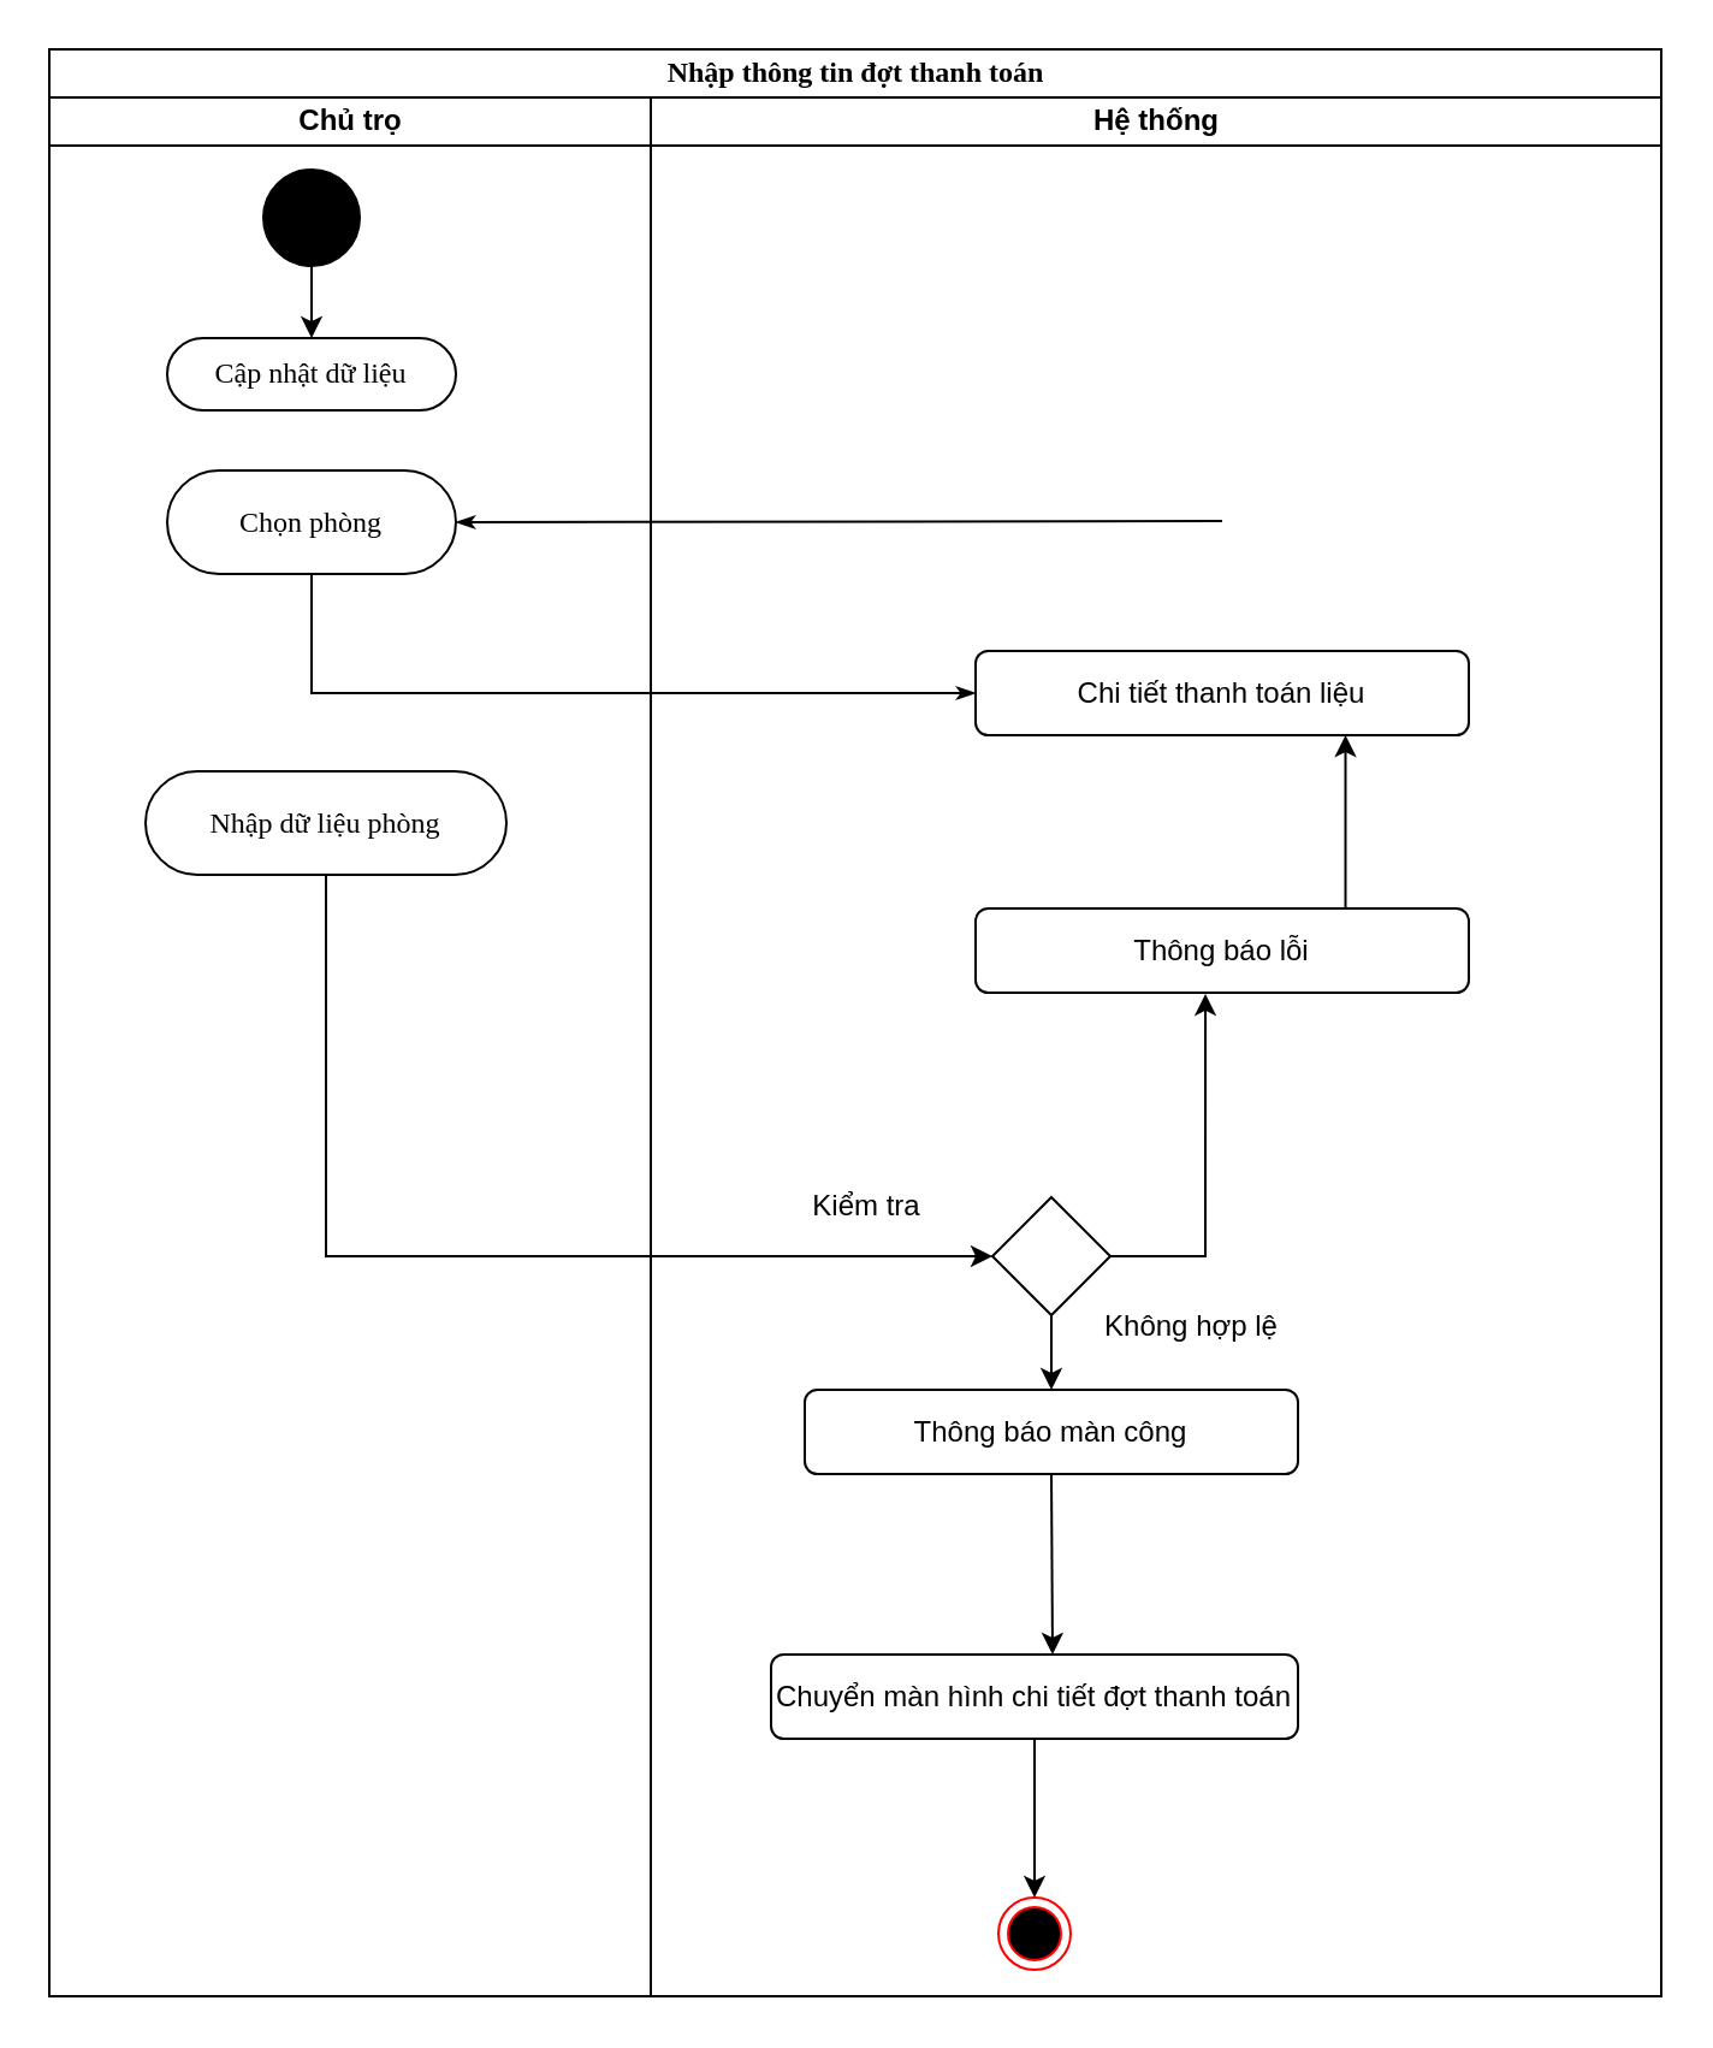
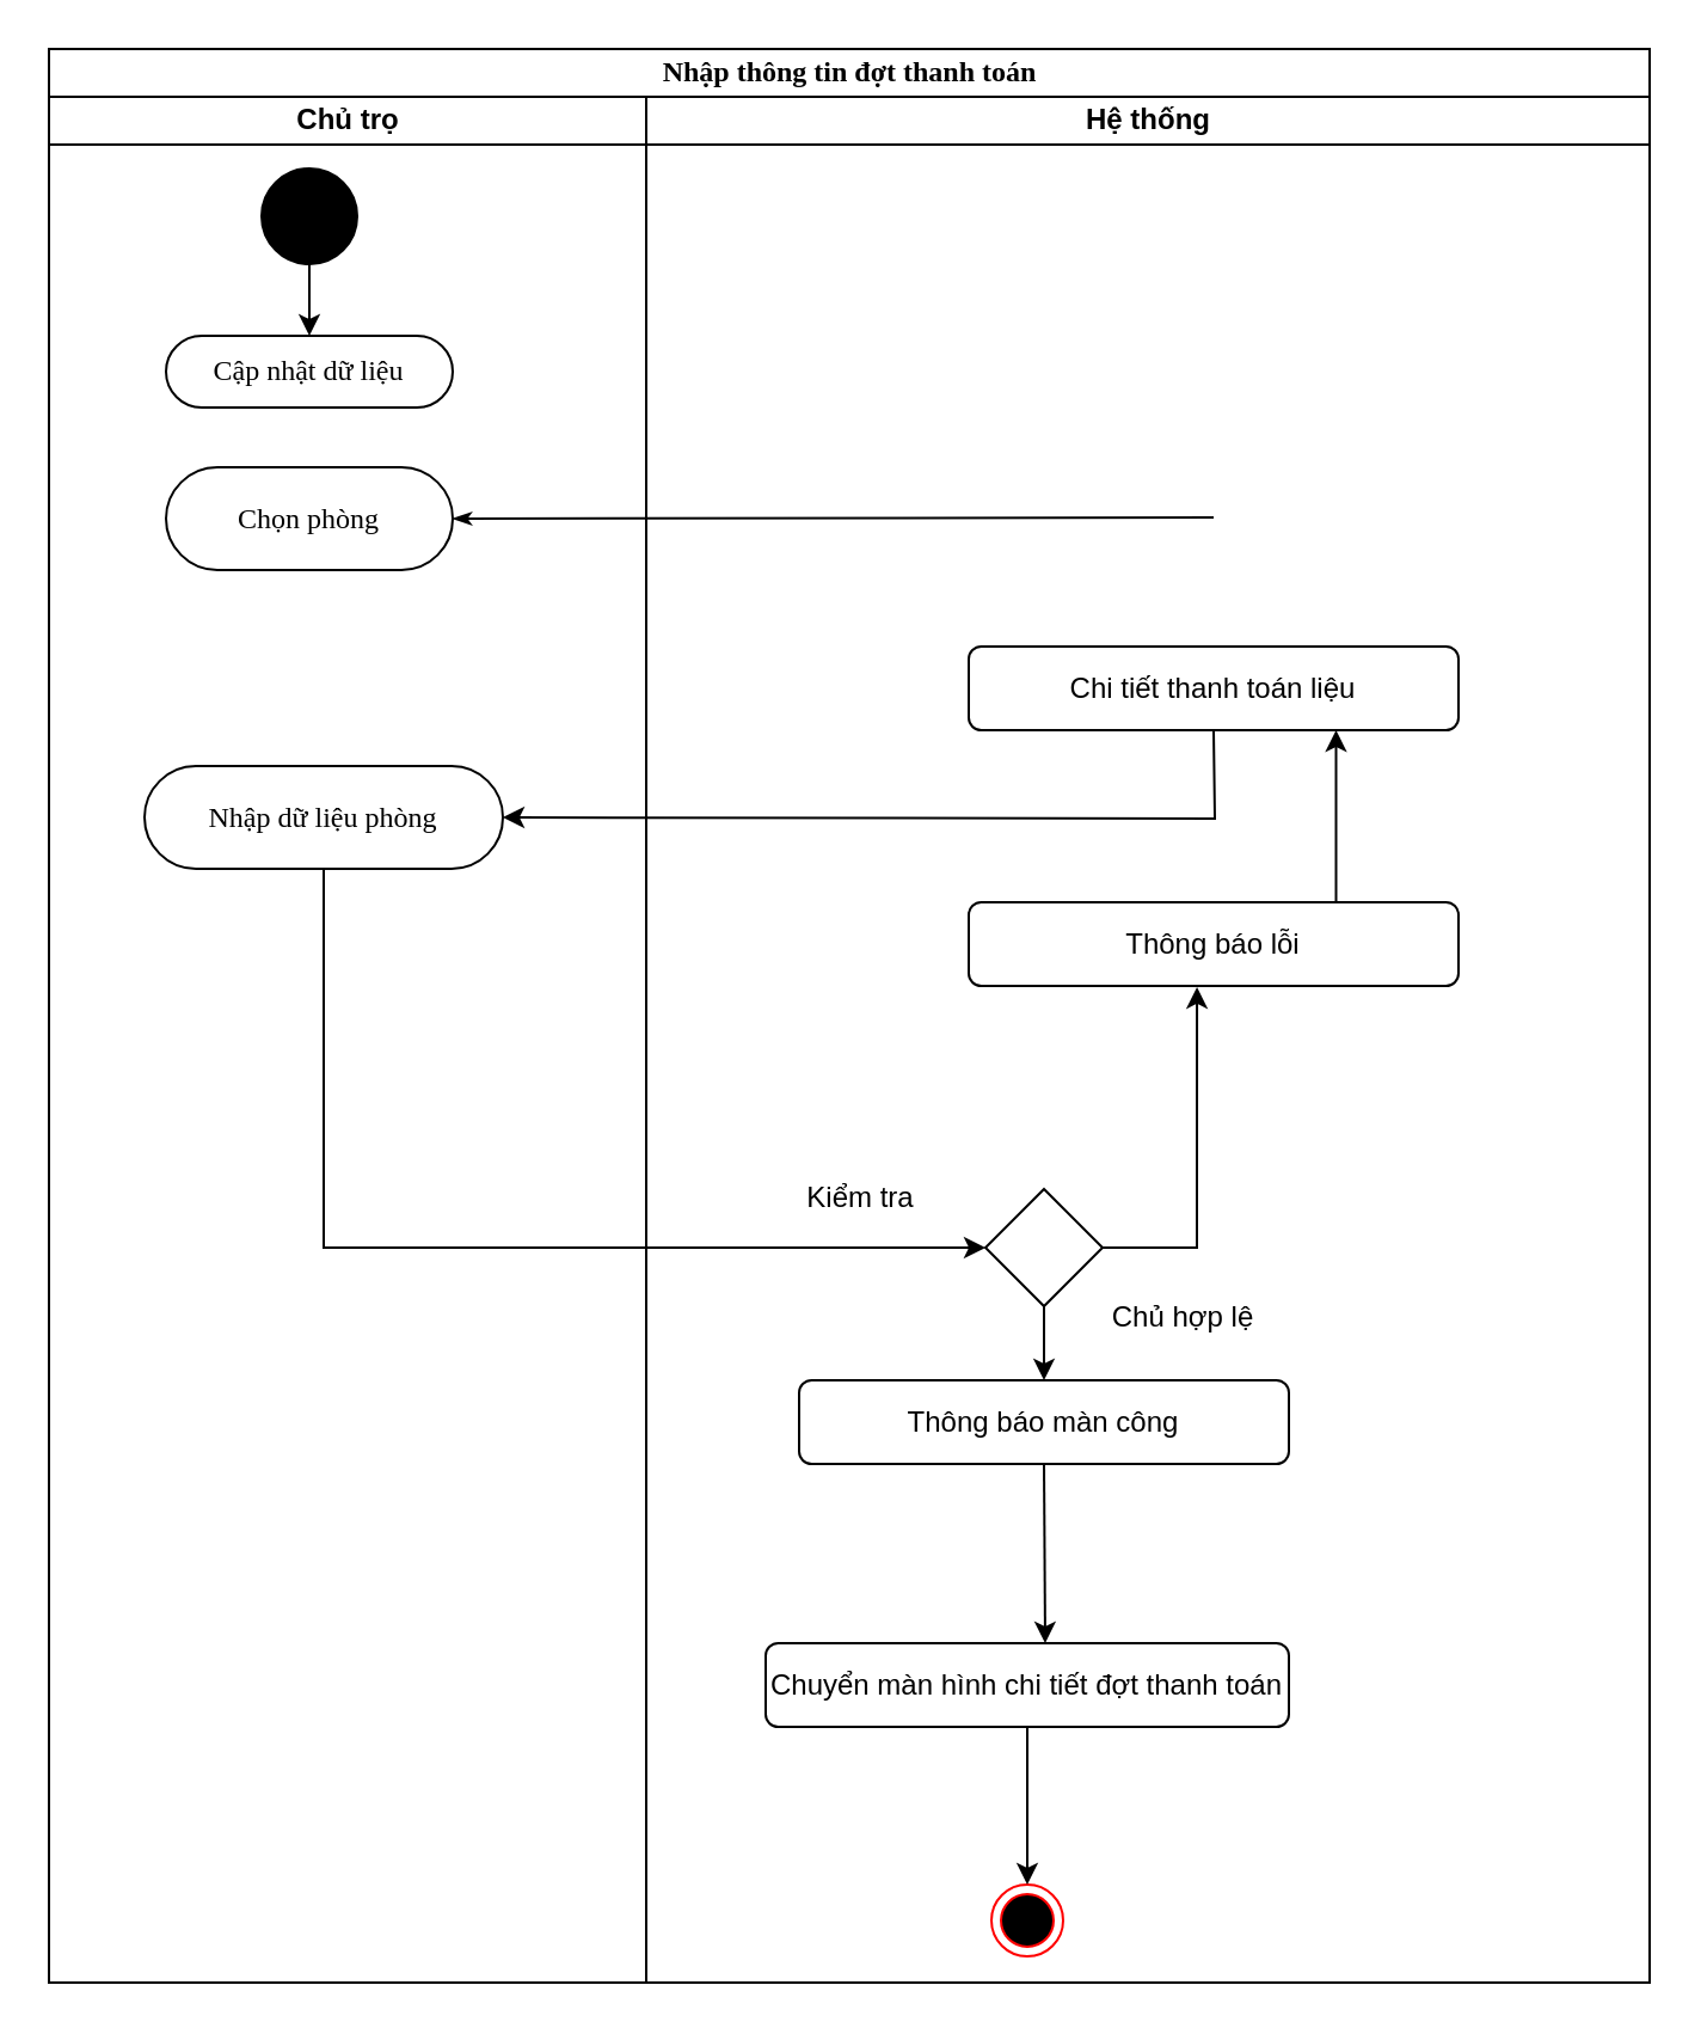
- <mxCell id="24" style="rounded=0;html=1;labelBackgroundColor=none;startArrow=none;startFill=0;startSize=5;endArrow=classicThin;endFill=1;endSize=5;jettySize=auto;orthogonalLoop=1;strokeWidth=1;fontFamily=Verdana;fontSize=12;edgeStyle=orthogonalEdgeStyle;entryX=0;entryY=0.5;entryDx=0;entryDy=0;exitX=0.5;exitY=1;exitDx=0;exitDy=0;" edge="1" parent="2" source="7" target="22"><mxGeometry relative="1" as="geometry"><mxPoint x="498" y="185" as="targetPoint" /><mxPoint x="179" y="145" as="sourcePoint" /></mxGeometry></mxCell>
+ <mxCell id="25" value="" style="endArrow=classic;html=1;rounded=0;exitX=0.5;exitY=1;exitDx=0;exitDy=0;entryX=1;entryY=0.5;entryDx=0;entryDy=0;" parent="2" source="22" edge="1" target="8"><mxGeometry width="50" height="50" relative="1" as="geometry"><mxPoint x="540.55" y="361.585" as="sourcePoint" /><mxPoint x="490" y="330" as="targetPoint" /><Array as="points"><mxPoint x="488" y="322" /></Array></mxGeometry></mxCell>
- <mxCell id="21" value="Không hợp lệ" style="text;html=1;align=center;verticalAlign=middle;whiteSpace=wrap;rounded=0;" vertex="1" parent="10"><mxGeometry x="180" y="496" width="90" height="30" as="geometry" /></mxCell>
+ <mxCell id="21" value="Chủ hợp lệ" style="text;html=1;align=center;verticalAlign=middle;whiteSpace=wrap;rounded=0;" vertex="1" parent="10"><mxGeometry x="180" y="496" width="90" height="30" as="geometry" /></mxCell>
